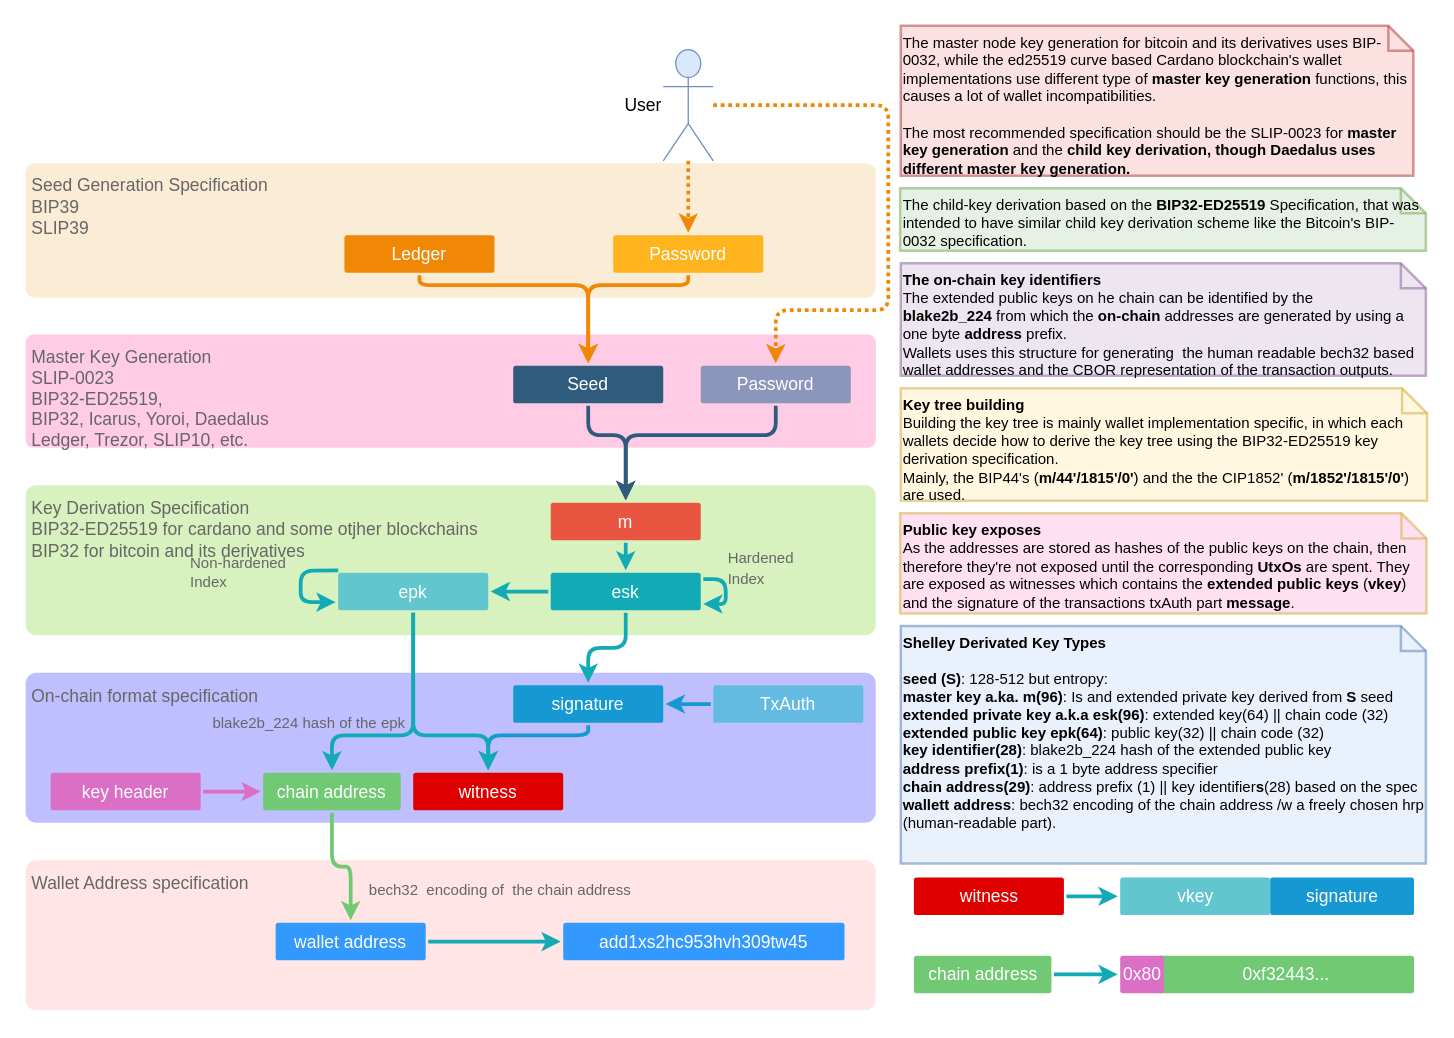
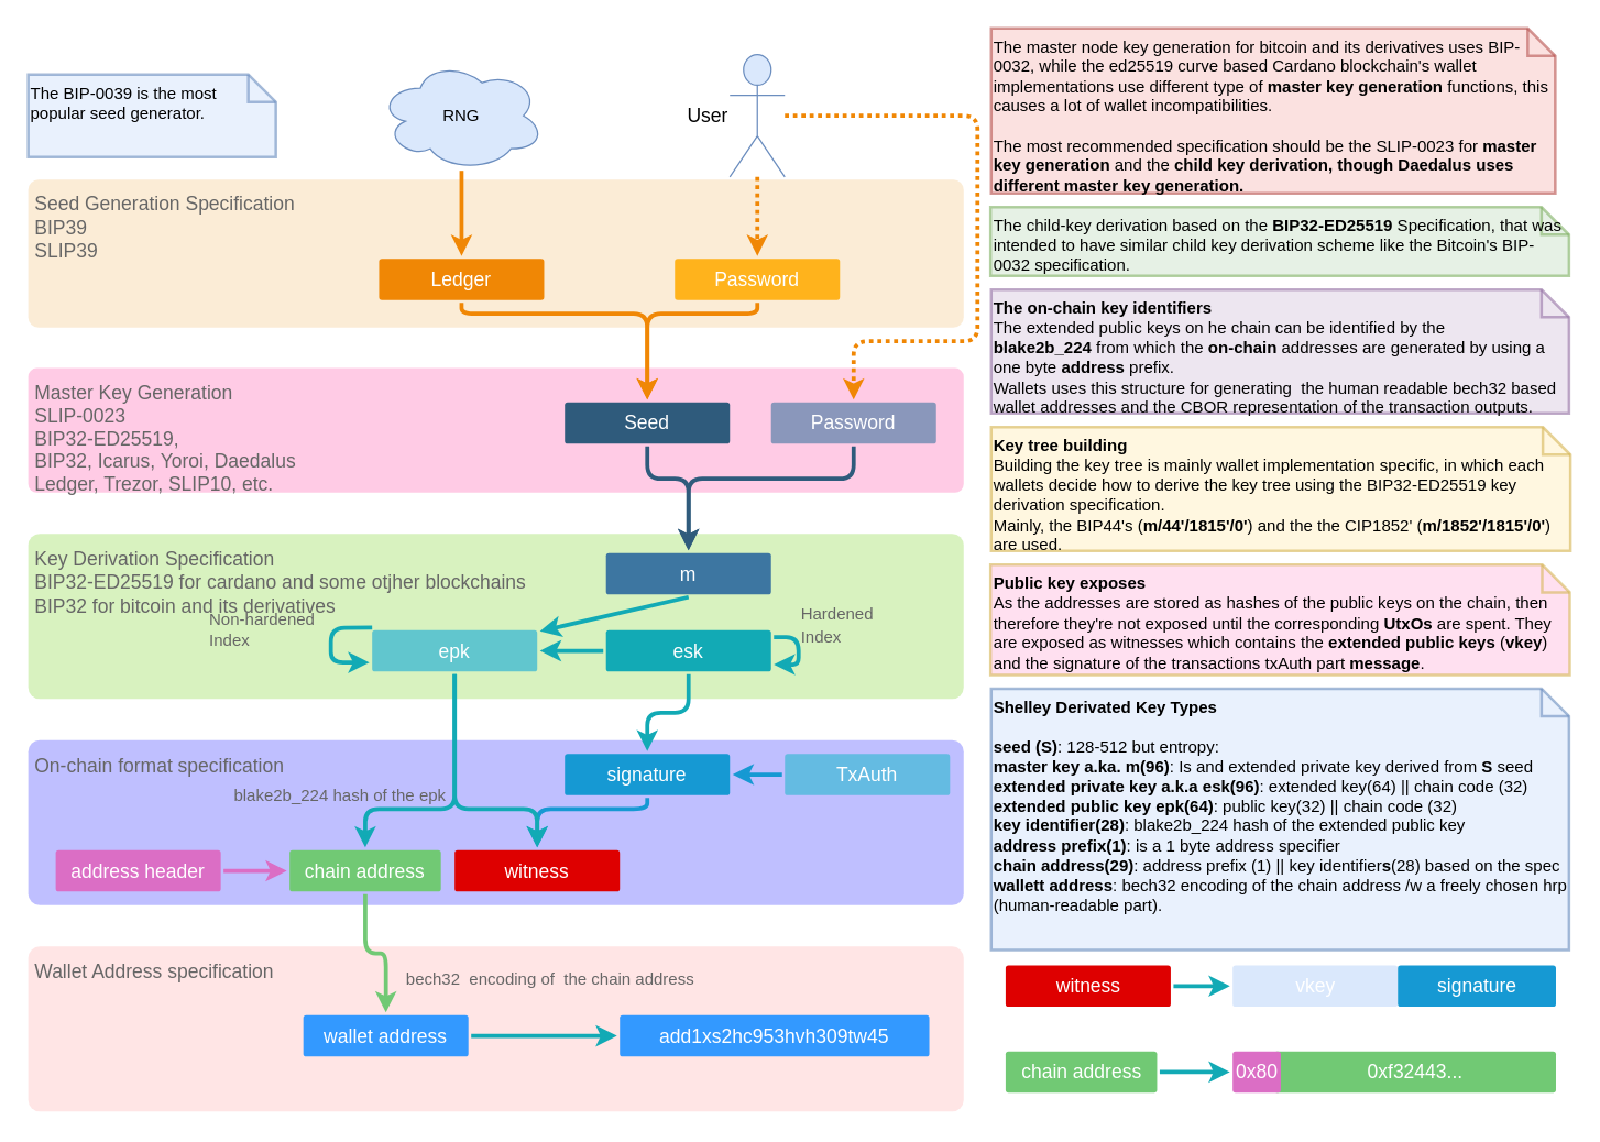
+ <mxCell id="52" value="The BIP-0039 is the most popular seed generator.&lt;br style=&quot;font-size: 12px;&quot;&gt;" style="shape=note;strokeWidth=2;fontSize=12;size=20;whiteSpace=wrap;html=1;fillColor=#dae8fc;strokeColor=#6c8ebf;labelBackgroundColor=none;opacity=60;align=left;verticalAlign=top;" vertex="1" parent="1"><mxGeometry x="20" y="53.5" width="180" height="60" as="geometry" /></mxCell>
+ <mxCell id="21" value="RNG" style="ellipse;shape=cloud;whiteSpace=wrap;html=1;fillColor=#dae8fc;strokeColor=#6c8ebf;" vertex="1" parent="1"><mxGeometry x="275" y="43.5" width="120" height="80" as="geometry" /></mxCell>
+ <mxCell id="15" value="" style="edgeStyle=none;rounded=0;jumpStyle=none;html=1;shadow=0;labelBackgroundColor=none;startArrow=none;startFill=0;endArrow=classic;endFill=1;jettySize=auto;orthogonalLoop=1;strokeColor=#F08705;strokeWidth=3;fontFamily=Helvetica;fontSize=14;fontColor=#FFFFFF;spacing=5;" parent="1" source="21" target="14" edge="1"><mxGeometry relative="1" as="geometry"><mxPoint x="302" y="227.5" as="sourcePoint" /></mxGeometry></mxCell>
- <mxCell id="11" value="m" style="rounded=1;whiteSpace=wrap;html=1;shadow=0;labelBackgroundColor=none;strokeColor=none;strokeWidth=3;fillColor=#e85642;fontFamily=Helvetica;fontSize=14;fontColor=#FFFFFF;align=center;spacing=5;fontStyle=0;arcSize=7;perimeterSpacing=2;" parent="1" vertex="1"><mxGeometry x="440" y="401.5" width="120" height="30" as="geometry" /></mxCell>
+ <mxCell id="11" value="m" style="rounded=1;whiteSpace=wrap;html=1;shadow=0;labelBackgroundColor=none;strokeColor=none;strokeWidth=3;fillColor=#3d76a1;fontFamily=Helvetica;fontSize=14;fontColor=#FFFFFF;align=center;spacing=5;fontStyle=0;arcSize=7;perimeterSpacing=2;" parent="1" vertex="1"><mxGeometry x="440" y="401.5" width="120" height="30" as="geometry" /></mxCell>
- <mxCell id="26" value="" style="edgeStyle=none;rounded=1;jumpStyle=none;html=1;shadow=0;labelBackgroundColor=none;startArrow=none;startFill=0;jettySize=auto;orthogonalLoop=1;strokeColor=#12AAB5;strokeWidth=3;fontFamily=Helvetica;fontSize=14;fontColor=#FFFFFF;spacing=5;fontStyle=1;fillColor=#b0e3e6;exitX=0.5;exitY=1;exitDx=0;exitDy=0;entryX=0.5;entryY=0;entryDx=0;entryDy=0;" edge="1" parent="1" source="11" target="24"><mxGeometry relative="1" as="geometry"><mxPoint x="572" y="512.833" as="sourcePoint" /><mxPoint x="628" y="522.167" as="targetPoint" /></mxGeometry></mxCell>
+ <mxCell id="26" value="" style="edgeStyle=none;rounded=1;jumpStyle=none;html=1;shadow=0;labelBackgroundColor=none;startArrow=none;startFill=0;jettySize=auto;orthogonalLoop=1;strokeColor=#12AAB5;strokeWidth=3;fontFamily=Helvetica;fontSize=14;fontColor=#FFFFFF;spacing=5;fontStyle=1;fillColor=#b0e3e6;exitX=0.5;exitY=1;exitDx=0;exitDy=0;" edge="1" parent="1" source="11" target="16"><mxGeometry relative="1" as="geometry"><mxPoint x="572" y="512.833" as="sourcePoint" /><mxPoint x="628" y="522.167" as="targetPoint" /></mxGeometry></mxCell>
- <mxCell id="32" value="key header" style="rounded=1;whiteSpace=wrap;html=1;shadow=0;labelBackgroundColor=none;strokeColor=none;strokeWidth=3;fontFamily=Helvetica;fontSize=14;fontColor=#FFFFFF;align=center;spacing=5;fontStyle=0;arcSize=7;perimeterSpacing=2;fillColor=#DB6EC5;" vertex="1" parent="1"><mxGeometry x="40" y="617.5" width="120" height="30" as="geometry" /></mxCell>
+ <mxCell id="32" value="address header" style="rounded=1;whiteSpace=wrap;html=1;shadow=0;labelBackgroundColor=none;strokeColor=none;strokeWidth=3;fontFamily=Helvetica;fontSize=14;fontColor=#FFFFFF;align=center;spacing=5;fontStyle=0;arcSize=7;perimeterSpacing=2;fillColor=#DB6EC5;" vertex="1" parent="1"><mxGeometry x="40" y="617.5" width="120" height="30" as="geometry" /></mxCell>
- <mxCell id="46" value="vkey" style="rounded=1;whiteSpace=wrap;html=1;shadow=0;labelBackgroundColor=none;strokeColor=none;strokeWidth=3;fillColor=#61c6ce;fontFamily=Helvetica;fontSize=14;fontColor=#FFFFFF;align=center;spacing=5;fontStyle=0;arcSize=7;perimeterSpacing=2;" vertex="1" parent="1"><mxGeometry x="895.5" y="701.25" width="120" height="30" as="geometry" /></mxCell>
+ <mxCell id="46" value="vkey" style="rounded=1;whiteSpace=wrap;html=1;shadow=0;labelBackgroundColor=none;strokeColor=none;strokeWidth=3;fillColor=#dae8fc;fontFamily=Helvetica;fontSize=14;fontColor=#FFFFFF;align=center;spacing=5;fontStyle=0;arcSize=7;perimeterSpacing=2;" vertex="1" parent="1"><mxGeometry x="895.5" y="701.25" width="120" height="30" as="geometry" /></mxCell>
